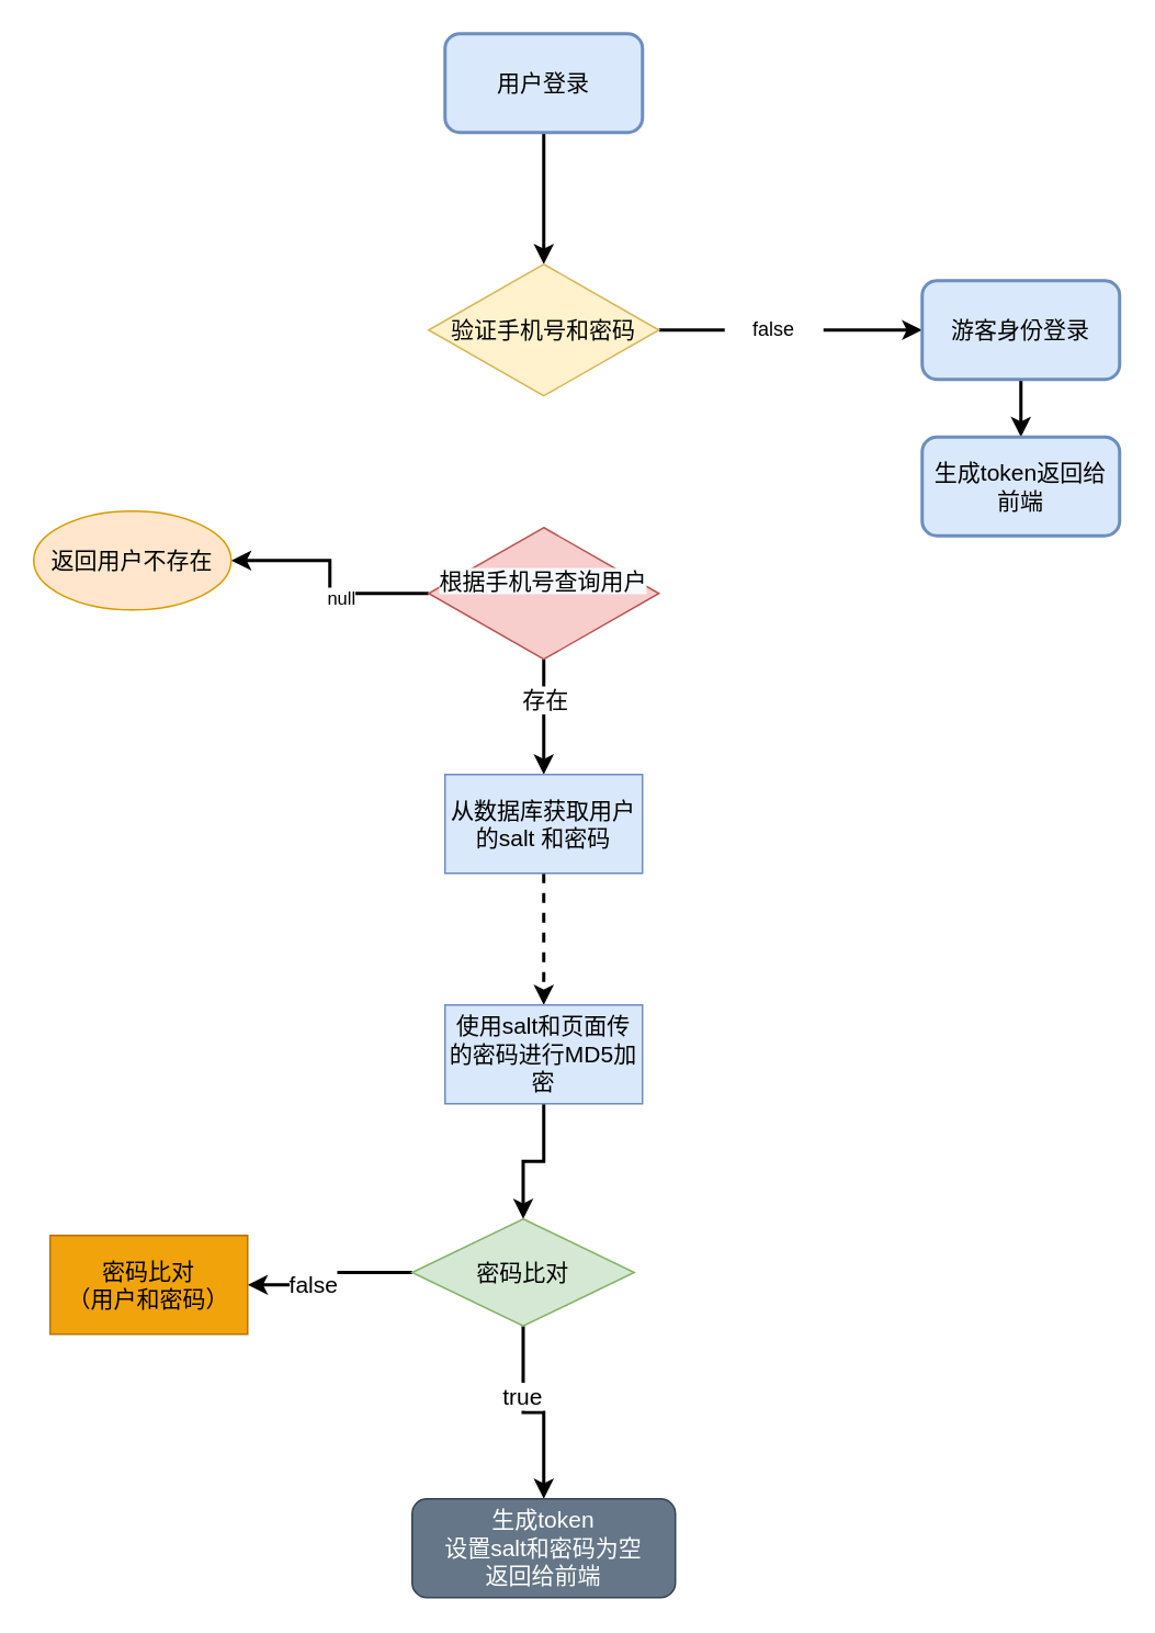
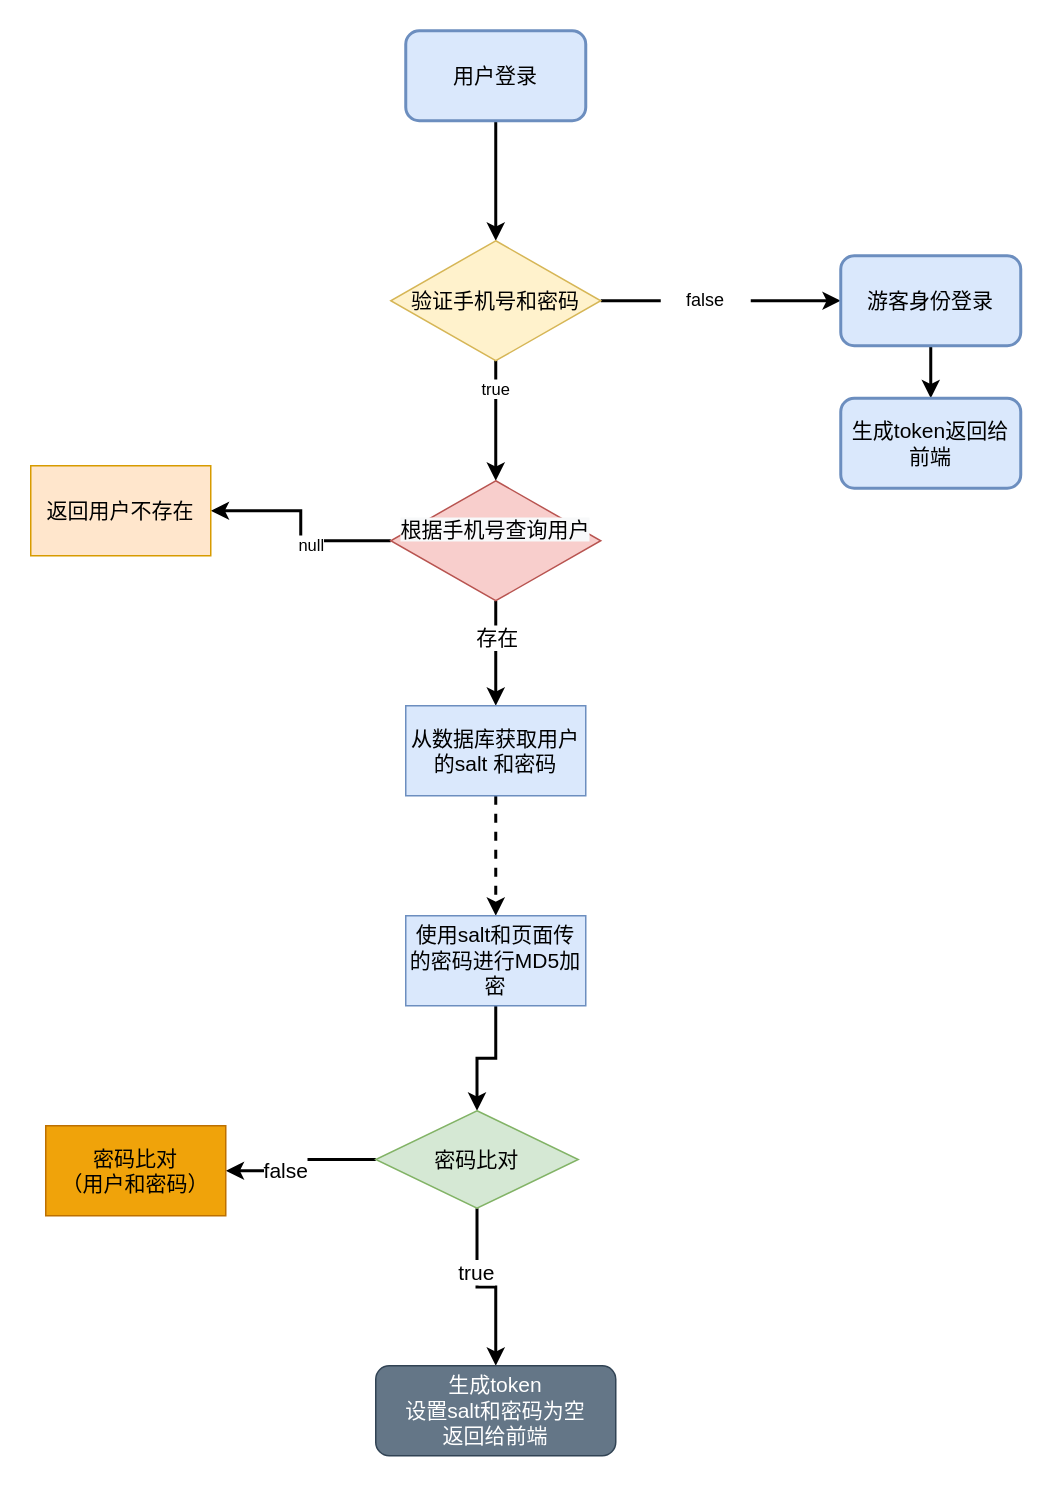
+ <mxCell id="5" value="" style="edgeStyle=orthogonalEdgeStyle;rounded=0;orthogonalLoop=1;jettySize=auto;html=1;strokeWidth=2;entryX=0.5;entryY=0;entryDx=0;entryDy=0;exitX=0.5;exitY=1;exitDx=0;exitDy=0;" edge="1" parent="1" source="29" target="15"><mxGeometry relative="1" as="geometry"><mxPoint x="330" y="220" as="sourcePoint" /><mxPoint x="330" y="300" as="targetPoint" /><Array as="points"><mxPoint x="330" y="230" /></Array></mxGeometry></mxCell>
+ <mxCell id="6" value="true" style="edgeLabel;html=1;align=center;verticalAlign=middle;resizable=0;points=[];" vertex="1" connectable="0" parent="5"><mxGeometry x="-0.235" y="-1" relative="1" as="geometry"><mxPoint as="offset" /></mxGeometry></mxCell>
- <mxCell id="16" value="返回用户不存在" style="ellipse;whiteSpace=wrap;html=1;fillColor=#ffe6cc;strokeColor=#d79b00;fontSize=14;" vertex="1" parent="1"><mxGeometry x="20" y="310" width="120" height="60" as="geometry" /></mxCell>
+ <mxCell id="16" value="返回用户不存在" style="whiteSpace=wrap;html=1;fillColor=#ffe6cc;strokeColor=#d79b00;fontSize=14;" vertex="1" parent="1"><mxGeometry x="20" y="310" width="120" height="60" as="geometry" /></mxCell>
